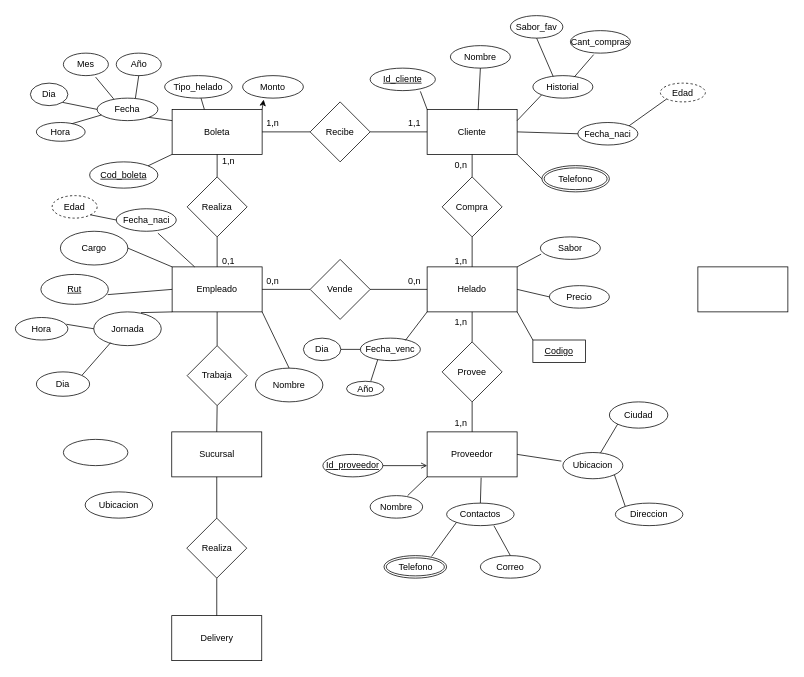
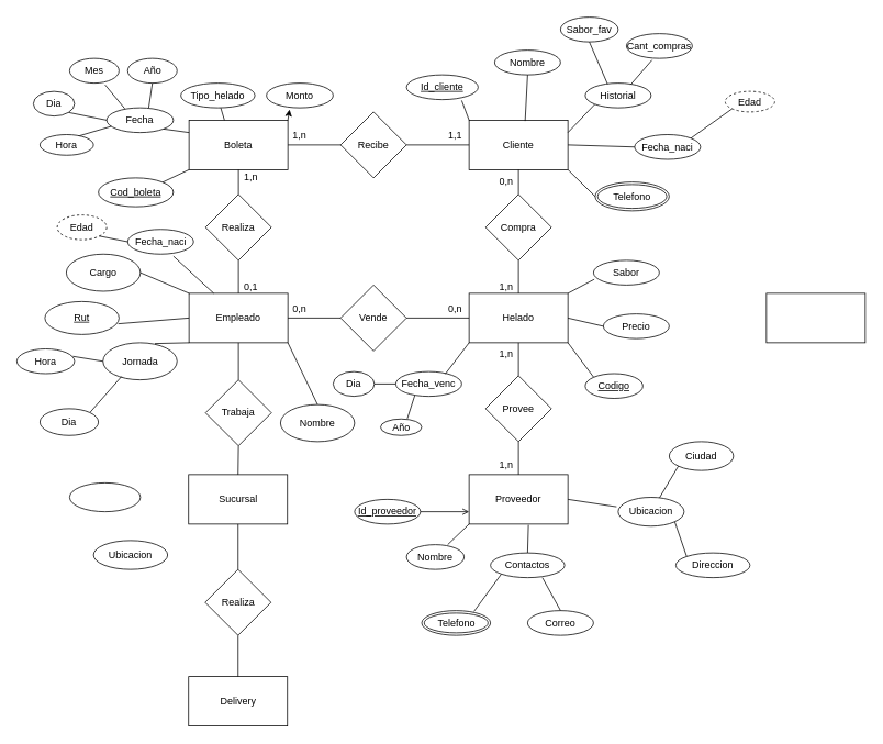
- <mxCell id="67" value="&lt;u&gt;Codigo&lt;/u&gt;" style="whiteSpace=wrap;html=1;align=center;rounded=0;" parent="1" vertex="1"><mxGeometry x="710" y="452.5" width="70" height="30" as="geometry" /></mxCell>
+ <mxCell id="67" value="&lt;u&gt;Codigo&lt;/u&gt;" style="ellipse;whiteSpace=wrap;html=1;align=center;" parent="1" vertex="1"><mxGeometry x="710" y="452.5" width="70" height="30" as="geometry" /></mxCell>
